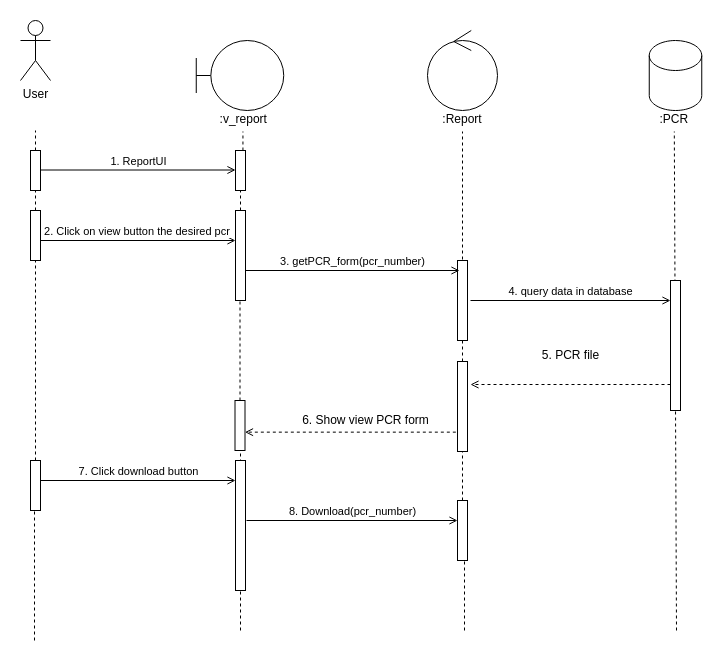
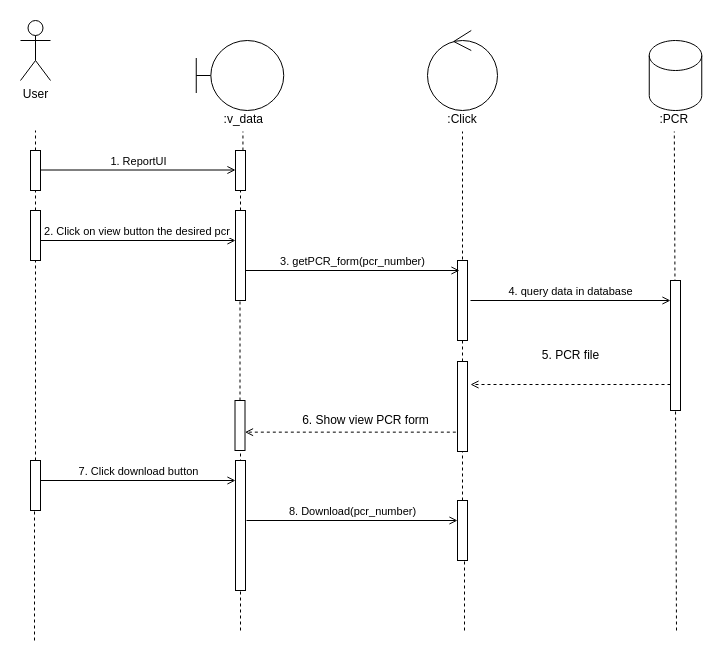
- <mxCell id="9" value=":v_report" style="text;align=center;fontStyle=0;verticalAlign=middle;spacingLeft=3;spacingRight=3;strokeColor=none;rotatable=0;points=[[0,0.5],[1,0.5]];portConstraint=eastwest;" parent="1" vertex="1"><mxGeometry x="203.25" y="105" width="80" height="26" as="geometry" /></mxCell>
+ <mxCell id="9" value=":v_data" style="text;align=center;fontStyle=0;verticalAlign=middle;spacingLeft=3;spacingRight=3;strokeColor=none;rotatable=0;points=[[0,0.5],[1,0.5]];portConstraint=eastwest;" parent="1" vertex="1"><mxGeometry x="203.25" y="105" width="80" height="26" as="geometry" /></mxCell>
- <mxCell id="10" value=":Report" style="text;align=center;fontStyle=0;verticalAlign=middle;spacingLeft=3;spacingRight=3;strokeColor=none;rotatable=0;points=[[0,0.5],[1,0.5]];portConstraint=eastwest;" parent="1" vertex="1"><mxGeometry x="422" y="105" width="80" height="26" as="geometry" /></mxCell>
+ <mxCell id="10" value=":Click" style="text;align=center;fontStyle=0;verticalAlign=middle;spacingLeft=3;spacingRight=3;strokeColor=none;rotatable=0;points=[[0,0.5],[1,0.5]];portConstraint=eastwest;" parent="1" vertex="1"><mxGeometry x="422" y="105" width="80" height="26" as="geometry" /></mxCell>
